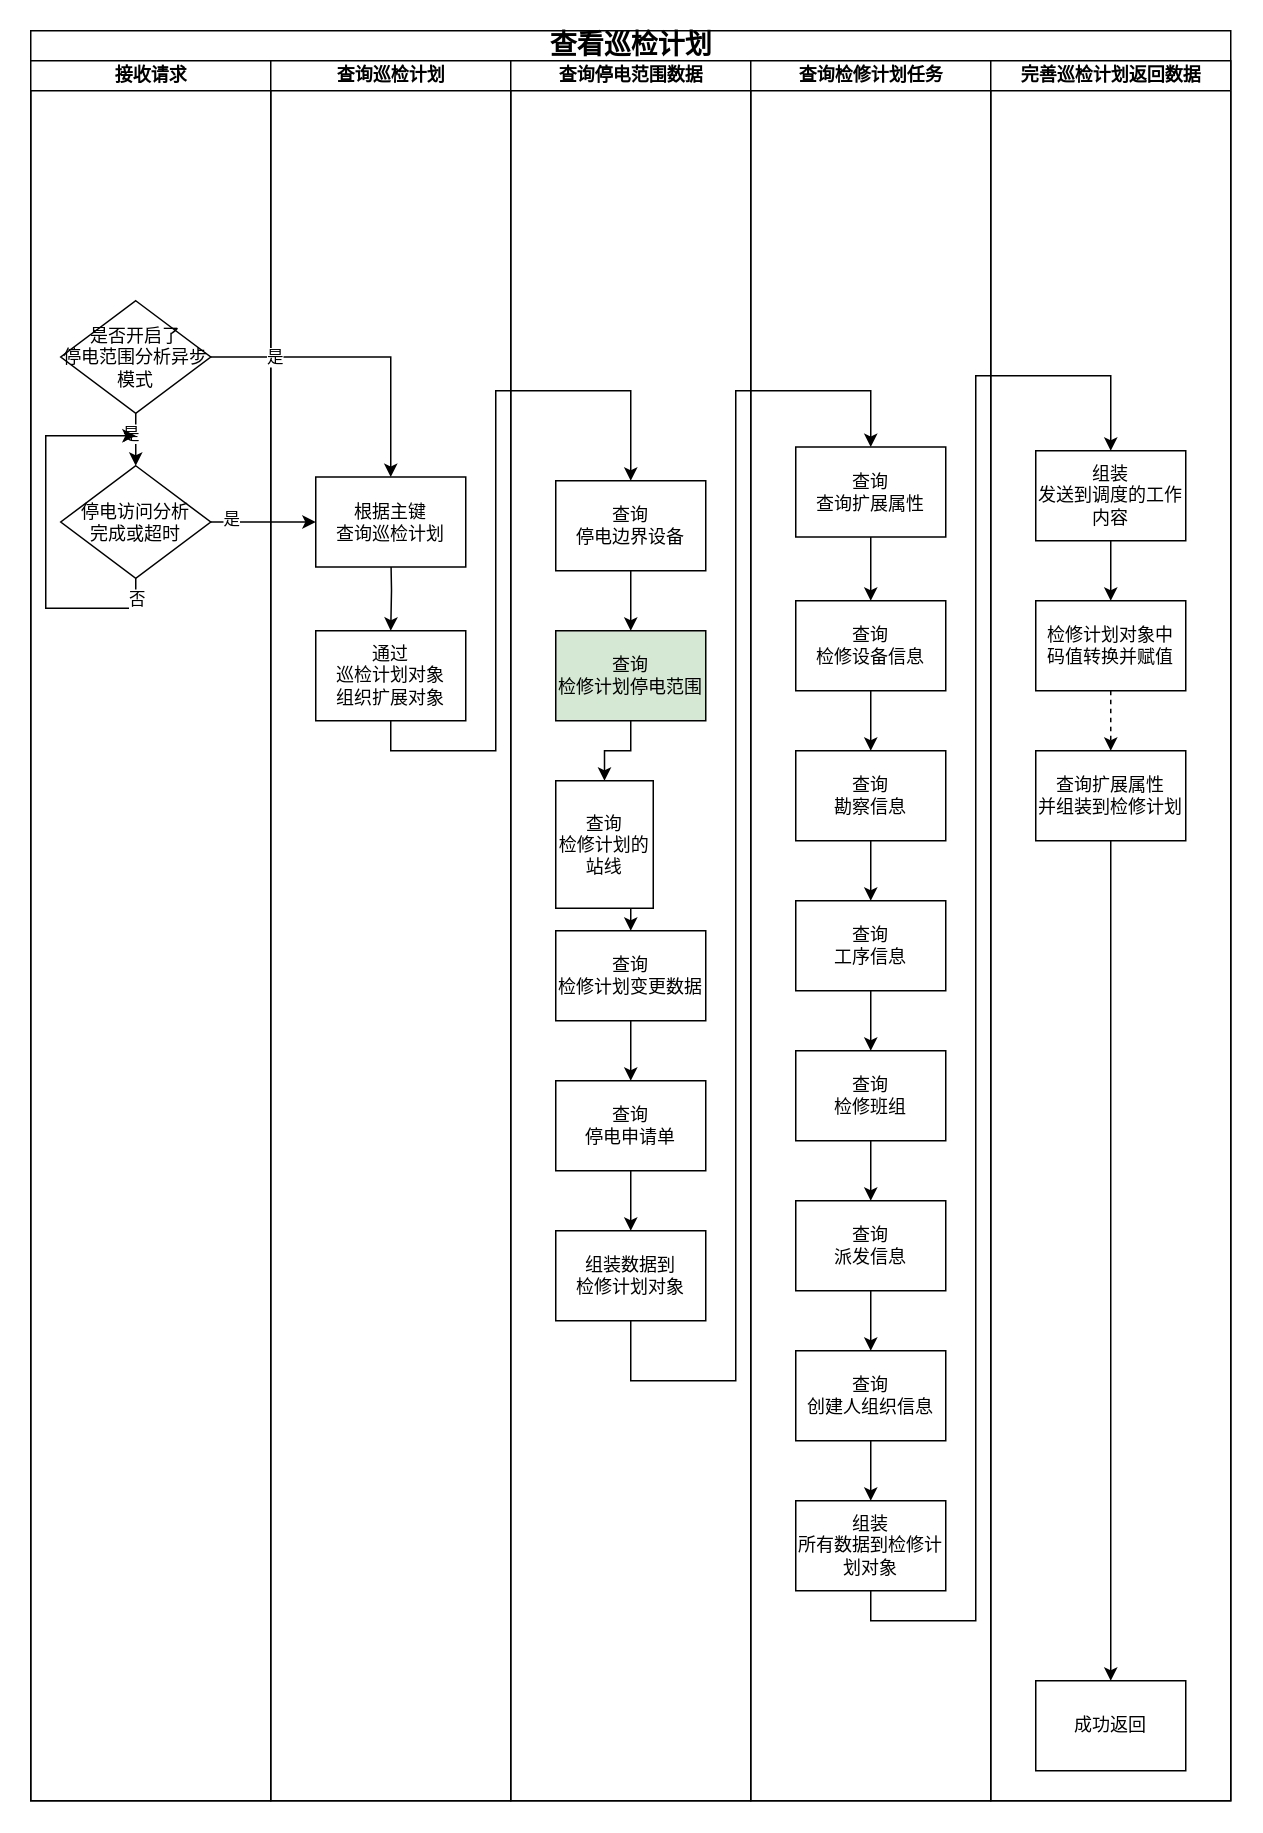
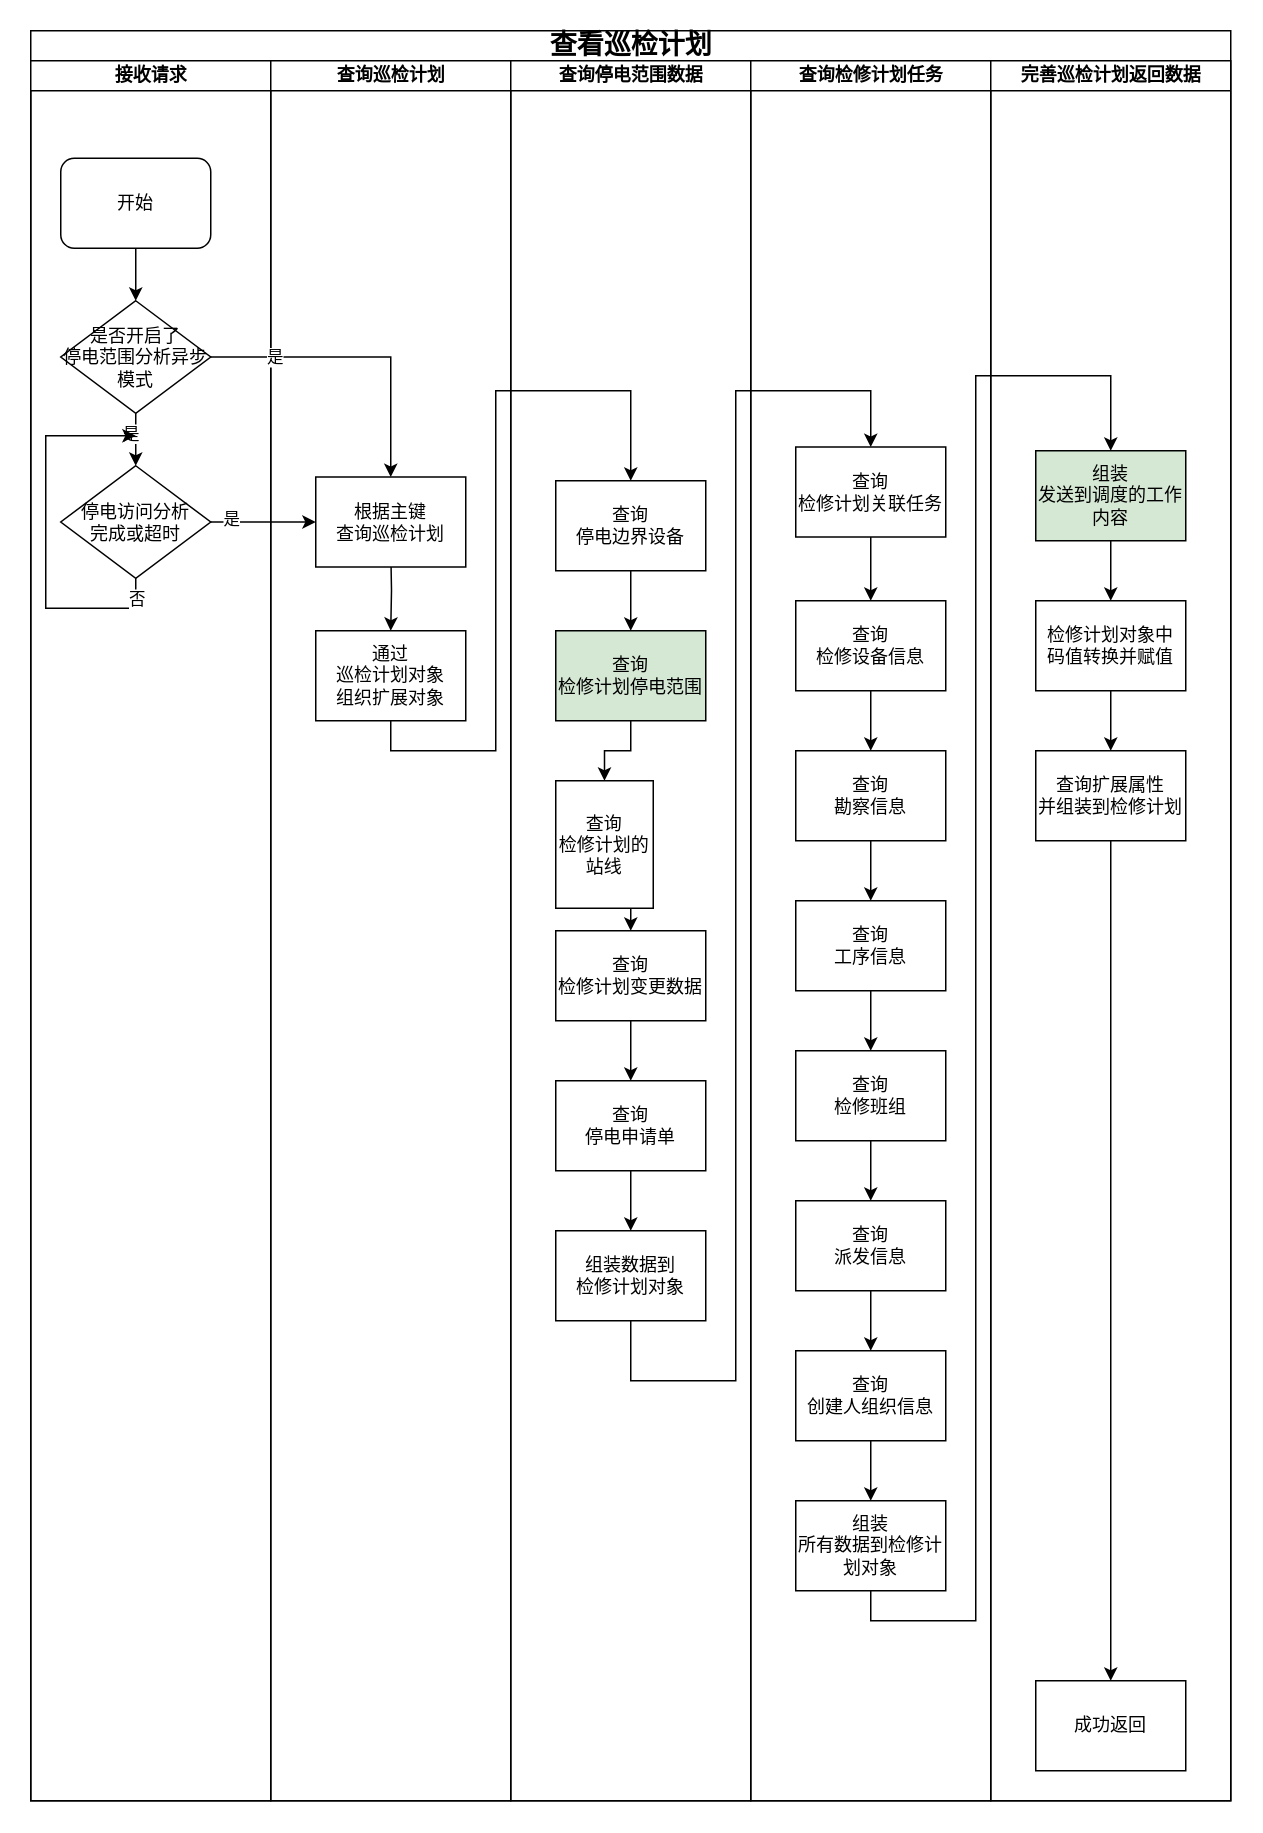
+ <mxCell id="4" value="&lt;font style=&quot;font-size: 12px;&quot;&gt;开始&lt;/font&gt;" style="rounded=1;whiteSpace=wrap;html=1;shadow=0;labelBackgroundColor=none;strokeWidth=1;fontFamily=Verdana;fontSize=8;align=center;" vertex="1" parent="3"><mxGeometry x="20" y="65" width="100" height="60" as="geometry" /></mxCell>
+ <mxCell id="5" style="edgeStyle=orthogonalEdgeStyle;rounded=0;orthogonalLoop=1;jettySize=auto;html=1;entryX=0.5;entryY=0;entryDx=0;entryDy=0;exitX=0.5;exitY=1;exitDx=0;exitDy=0;" edge="1" parent="3" source="4" target="8"><mxGeometry relative="1" as="geometry"><mxPoint x="70" y="220" as="sourcePoint" /></mxGeometry></mxCell>
- <mxCell id="33" value="&lt;font style=&quot;font-size: 12px;&quot;&gt;查询&lt;br&gt;查询扩展属性&lt;/font&gt;" style="whiteSpace=wrap;html=1;fontSize=8;fontFamily=Verdana;rounded=0;shadow=0;labelBackgroundColor=none;strokeWidth=1;" vertex="1" parent="31"><mxGeometry x="30" y="257.5" width="100" height="60" as="geometry" /></mxCell>
+ <mxCell id="33" value="&lt;font style=&quot;font-size: 12px;&quot;&gt;查询&lt;br&gt;检修计划关联任务&lt;/font&gt;" style="whiteSpace=wrap;html=1;fontSize=8;fontFamily=Verdana;rounded=0;shadow=0;labelBackgroundColor=none;strokeWidth=1;" vertex="1" parent="31"><mxGeometry x="30" y="257.5" width="100" height="60" as="geometry" /></mxCell>
- <mxCell id="53" value="&lt;div&gt;&lt;span style=&quot;font-size: 12px;&quot;&gt;组装&lt;/span&gt;&lt;/div&gt;&lt;span style=&quot;font-size: 12px;&quot;&gt;发送到调度的工作内容&lt;/span&gt;" style="whiteSpace=wrap;html=1;fontSize=8;fontFamily=Verdana;rounded=0;shadow=0;labelBackgroundColor=none;strokeWidth=1;" vertex="1" parent="47"><mxGeometry x="30" y="260" width="100" height="60" as="geometry" /></mxCell>
+ <mxCell id="53" value="&lt;div&gt;&lt;span style=&quot;font-size: 12px;&quot;&gt;组装&lt;/span&gt;&lt;/div&gt;&lt;span style=&quot;font-size: 12px;&quot;&gt;发送到调度的工作内容&lt;/span&gt;" style="whiteSpace=wrap;html=1;fontSize=8;fontFamily=Verdana;rounded=0;shadow=0;labelBackgroundColor=none;strokeWidth=1;fillColor=#d5e8d4;" vertex="1" parent="47"><mxGeometry x="30" y="260" width="100" height="60" as="geometry" /></mxCell>
- <mxCell id="49" style="edgeStyle=orthogonalEdgeStyle;rounded=0;orthogonalLoop=1;jettySize=auto;html=1;exitX=0.5;exitY=1;exitDx=0;exitDy=0;dashed=1;" edge="1" parent="47" source="50" target="52"><mxGeometry relative="1" as="geometry" /></mxCell>
+ <mxCell id="49" style="edgeStyle=orthogonalEdgeStyle;rounded=0;orthogonalLoop=1;jettySize=auto;html=1;exitX=0.5;exitY=1;exitDx=0;exitDy=0;" edge="1" parent="47" source="50" target="52"><mxGeometry relative="1" as="geometry" /></mxCell>
